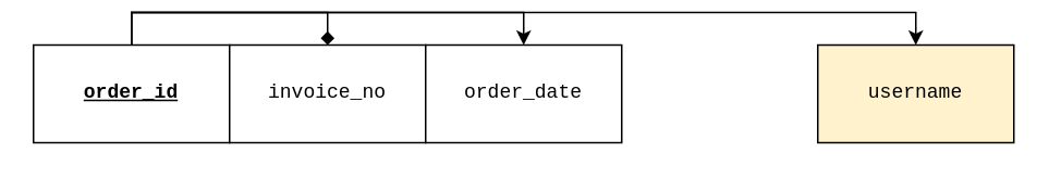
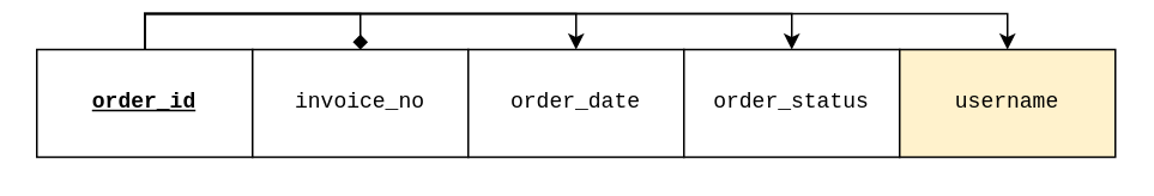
+ <mxCell id="4" style="edgeStyle=orthogonalEdgeStyle;rounded=0;orthogonalLoop=1;jettySize=auto;html=1;exitX=0.5;exitY=0;exitDx=0;exitDy=0;entryX=0.5;entryY=0;entryDx=0;entryDy=0;" edge="1" parent="1" source="6" target="9"><mxGeometry relative="1" as="geometry" /></mxCell>
+ <mxCell id="9" value="order_status" style="rounded=0;whiteSpace=wrap;html=1;fontFamily=Courier New;labelBackgroundColor=none;" vertex="1" parent="1"><mxGeometry x="380" y="20" width="120" height="60" as="geometry" /></mxCell>
